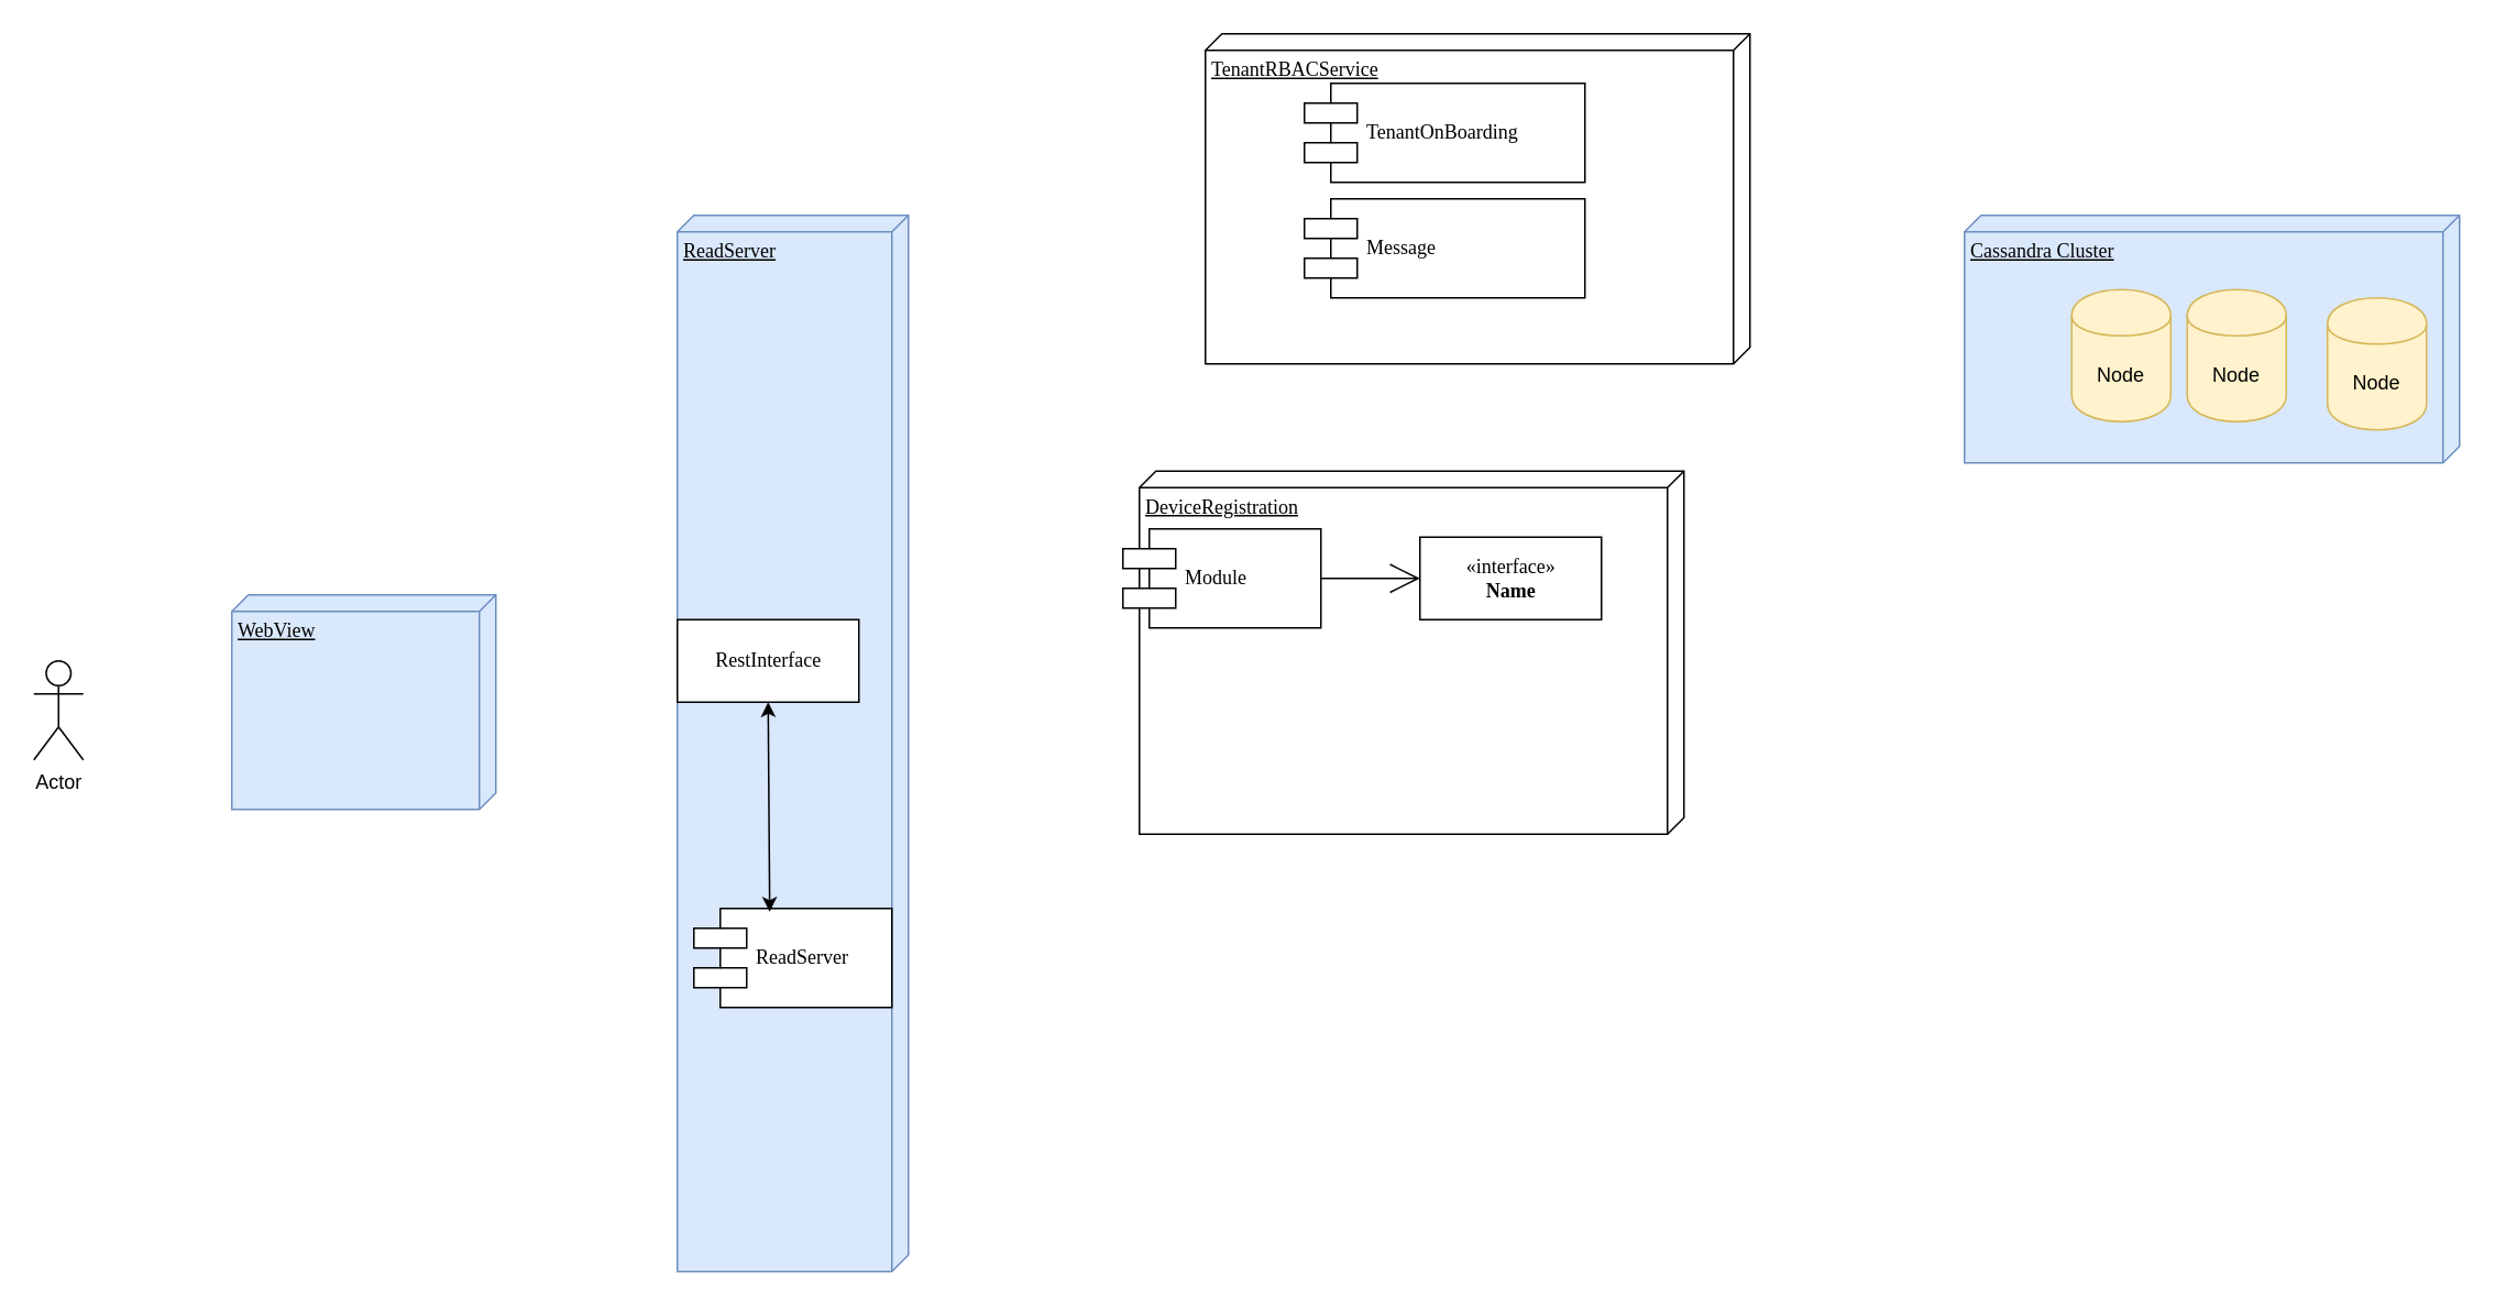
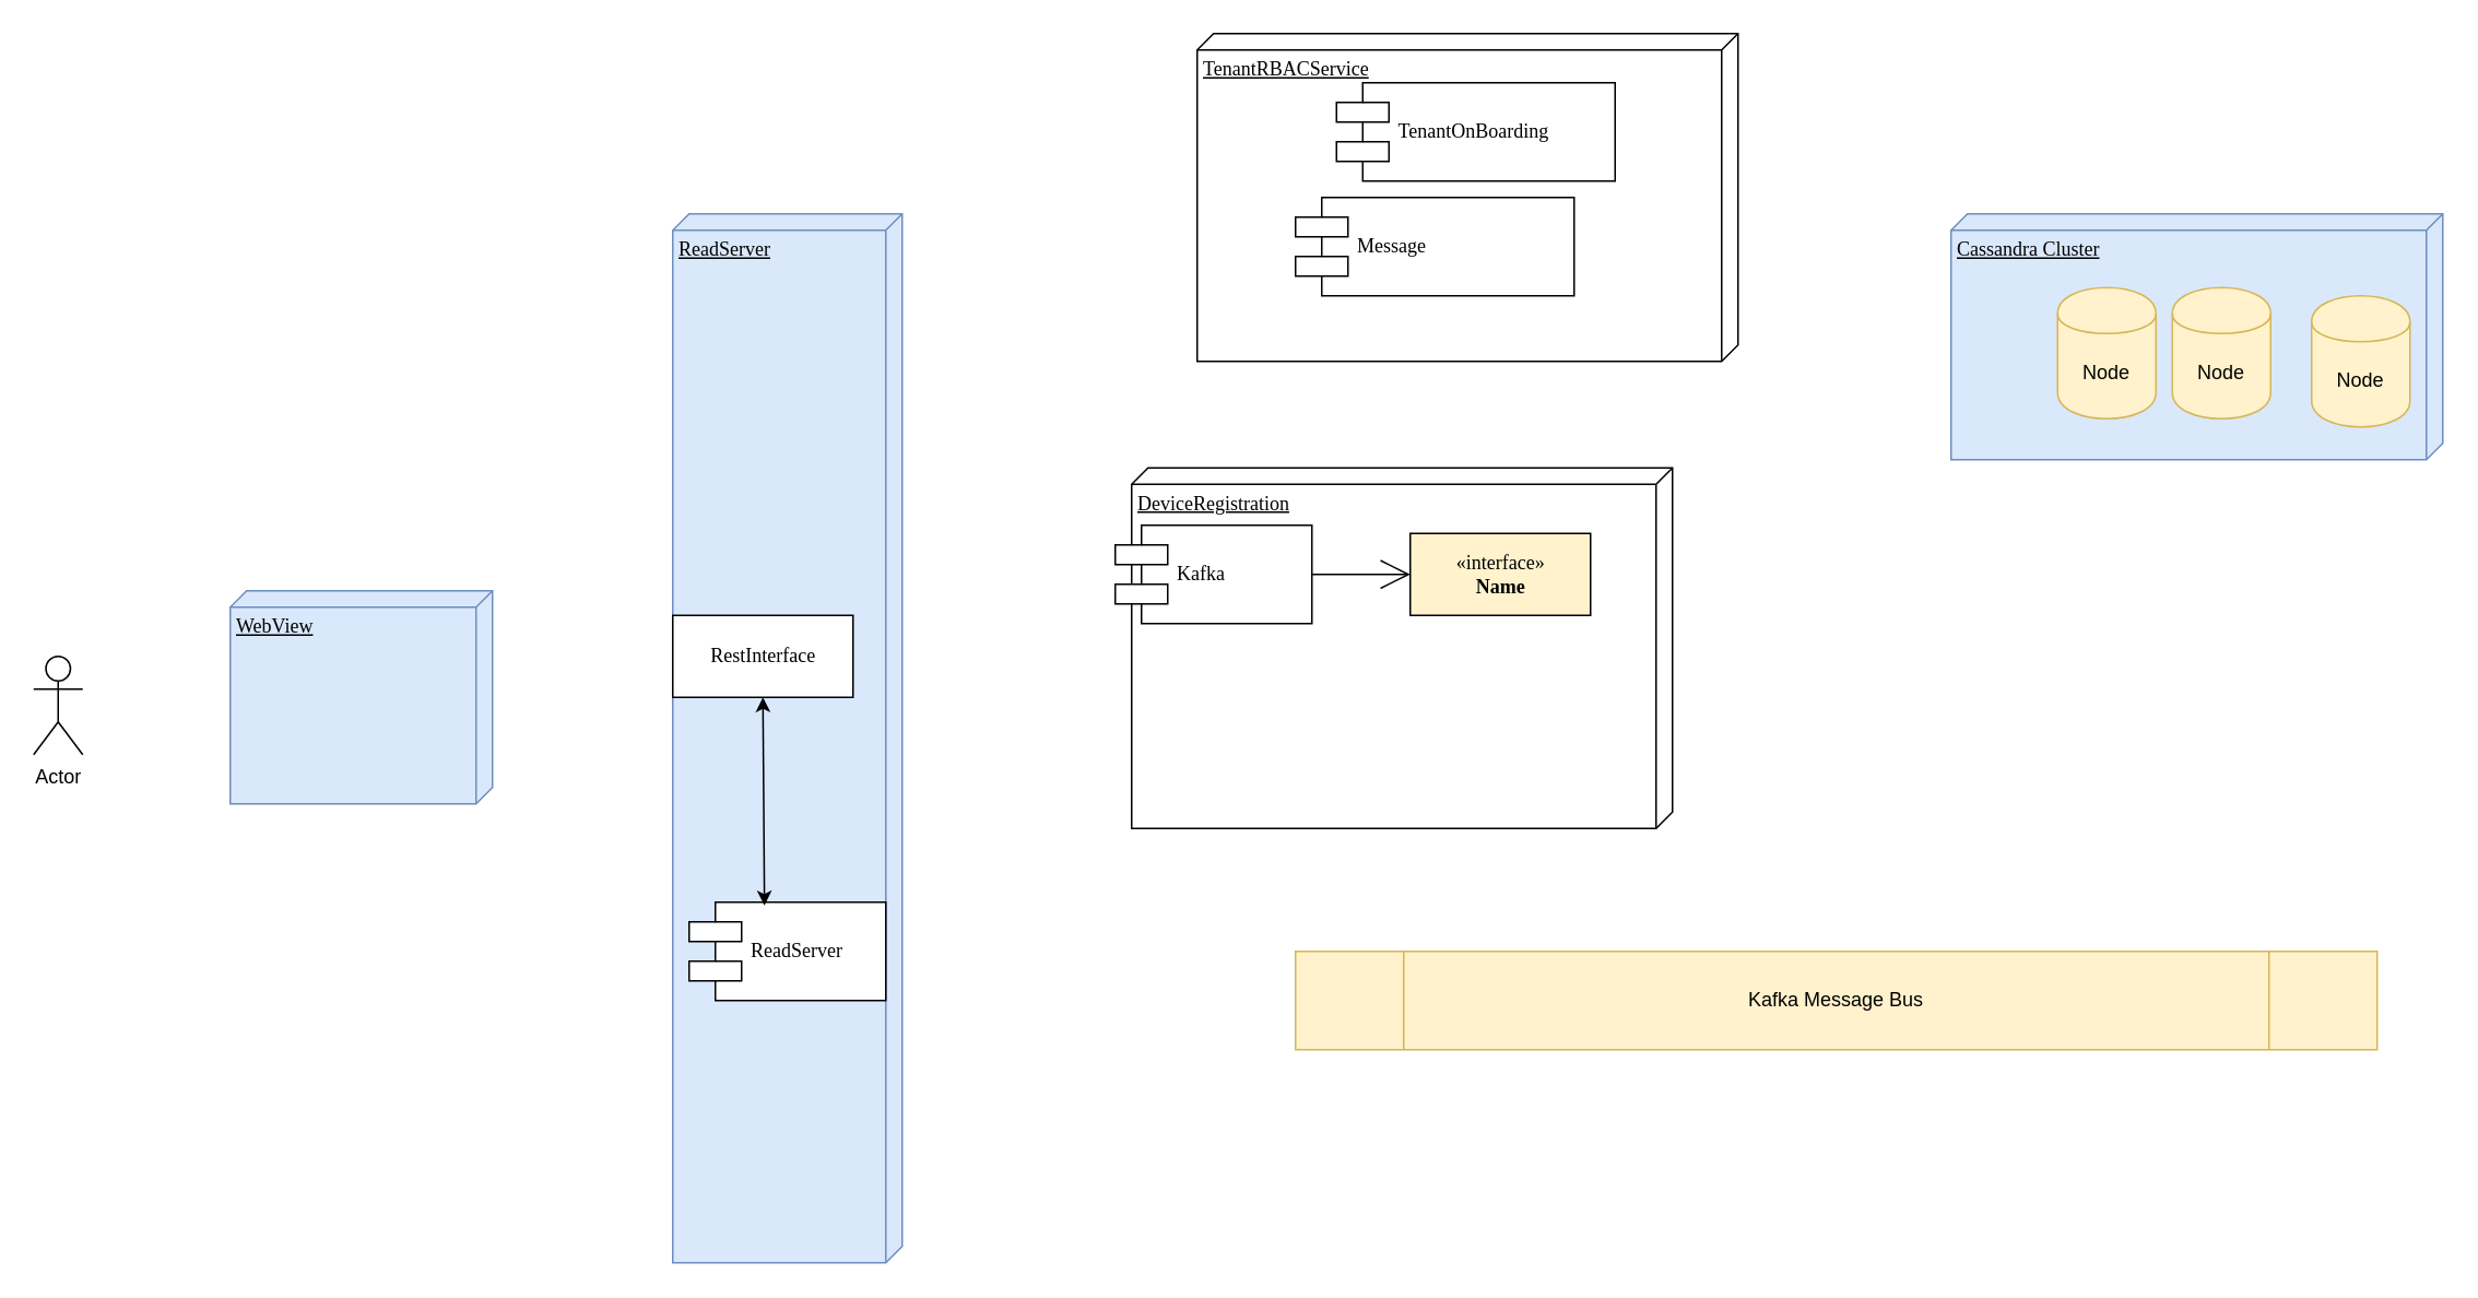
- <mxCell id="9" value="TenantOnBoarding" style="shape=component;align=left;spacingLeft=36;rounded=0;shadow=0;comic=0;labelBackgroundColor=none;strokeWidth=1;fontFamily=Verdana;fontSize=12;html=1;" parent="1" vertex="1"><mxGeometry x="790" y="50" width="170" height="60" as="geometry" /></mxCell>
+ <mxCell id="9" value="TenantOnBoarding" style="shape=component;align=left;spacingLeft=36;rounded=0;shadow=0;comic=0;labelBackgroundColor=none;strokeWidth=1;fontFamily=Verdana;fontSize=12;html=1;" parent="1" vertex="1"><mxGeometry x="815" y="50" width="170" height="60" as="geometry" /></mxCell>
- <mxCell id="7" value="Module" style="shape=component;align=left;spacingLeft=36;rounded=0;shadow=0;comic=0;labelBackgroundColor=none;strokeWidth=1;fontFamily=Verdana;fontSize=12;html=1;" parent="1" vertex="1"><mxGeometry x="680" y="320" width="120" height="60" as="geometry" /></mxCell>
+ <mxCell id="7" value="Kafka" style="shape=component;align=left;spacingLeft=36;rounded=0;shadow=0;comic=0;labelBackgroundColor=none;strokeWidth=1;fontFamily=Verdana;fontSize=12;html=1;" parent="1" vertex="1"><mxGeometry x="680" y="320" width="120" height="60" as="geometry" /></mxCell>
- <mxCell id="8" value="&amp;laquo;interface&amp;raquo;&lt;br&gt;&lt;b&gt;Name&lt;/b&gt;" style="html=1;rounded=0;shadow=0;comic=0;labelBackgroundColor=none;strokeWidth=1;fontFamily=Verdana;fontSize=12;align=center;" parent="1" vertex="1"><mxGeometry x="860" y="325" width="110" height="50" as="geometry" /></mxCell>
+ <mxCell id="8" value="&amp;laquo;interface&amp;raquo;&lt;br&gt;&lt;b&gt;Name&lt;/b&gt;" style="html=1;rounded=0;shadow=0;comic=0;labelBackgroundColor=none;strokeWidth=1;fontFamily=Verdana;fontSize=12;align=center;fillColor=#fff2cc;" parent="1" vertex="1"><mxGeometry x="860" y="325" width="110" height="50" as="geometry" /></mxCell>
+ <mxCell id="16" value="Kafka Message Bus" style="shape=process;whiteSpace=wrap;html=1;backgroundOutline=1;fillColor=#fff2cc;strokeColor=#d6b656;" vertex="1" parent="1"><mxGeometry x="790" y="580" width="660" height="60" as="geometry" /></mxCell>
